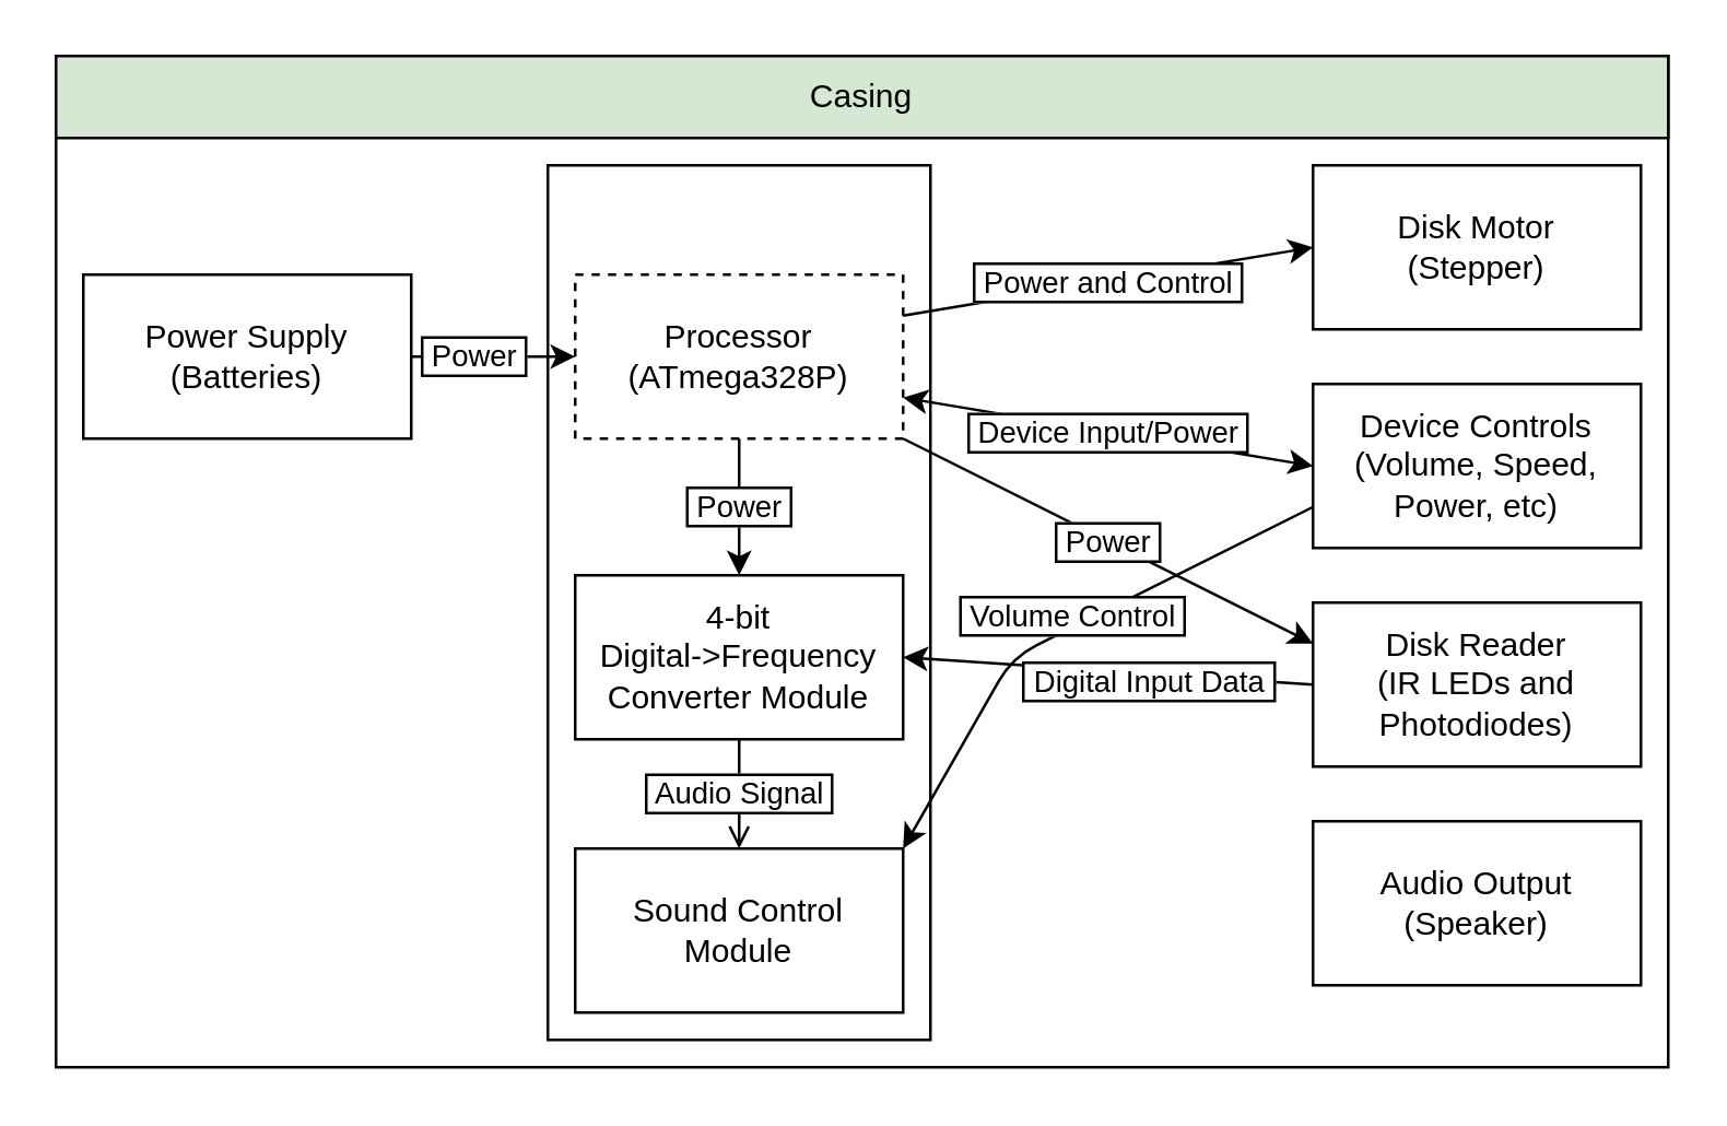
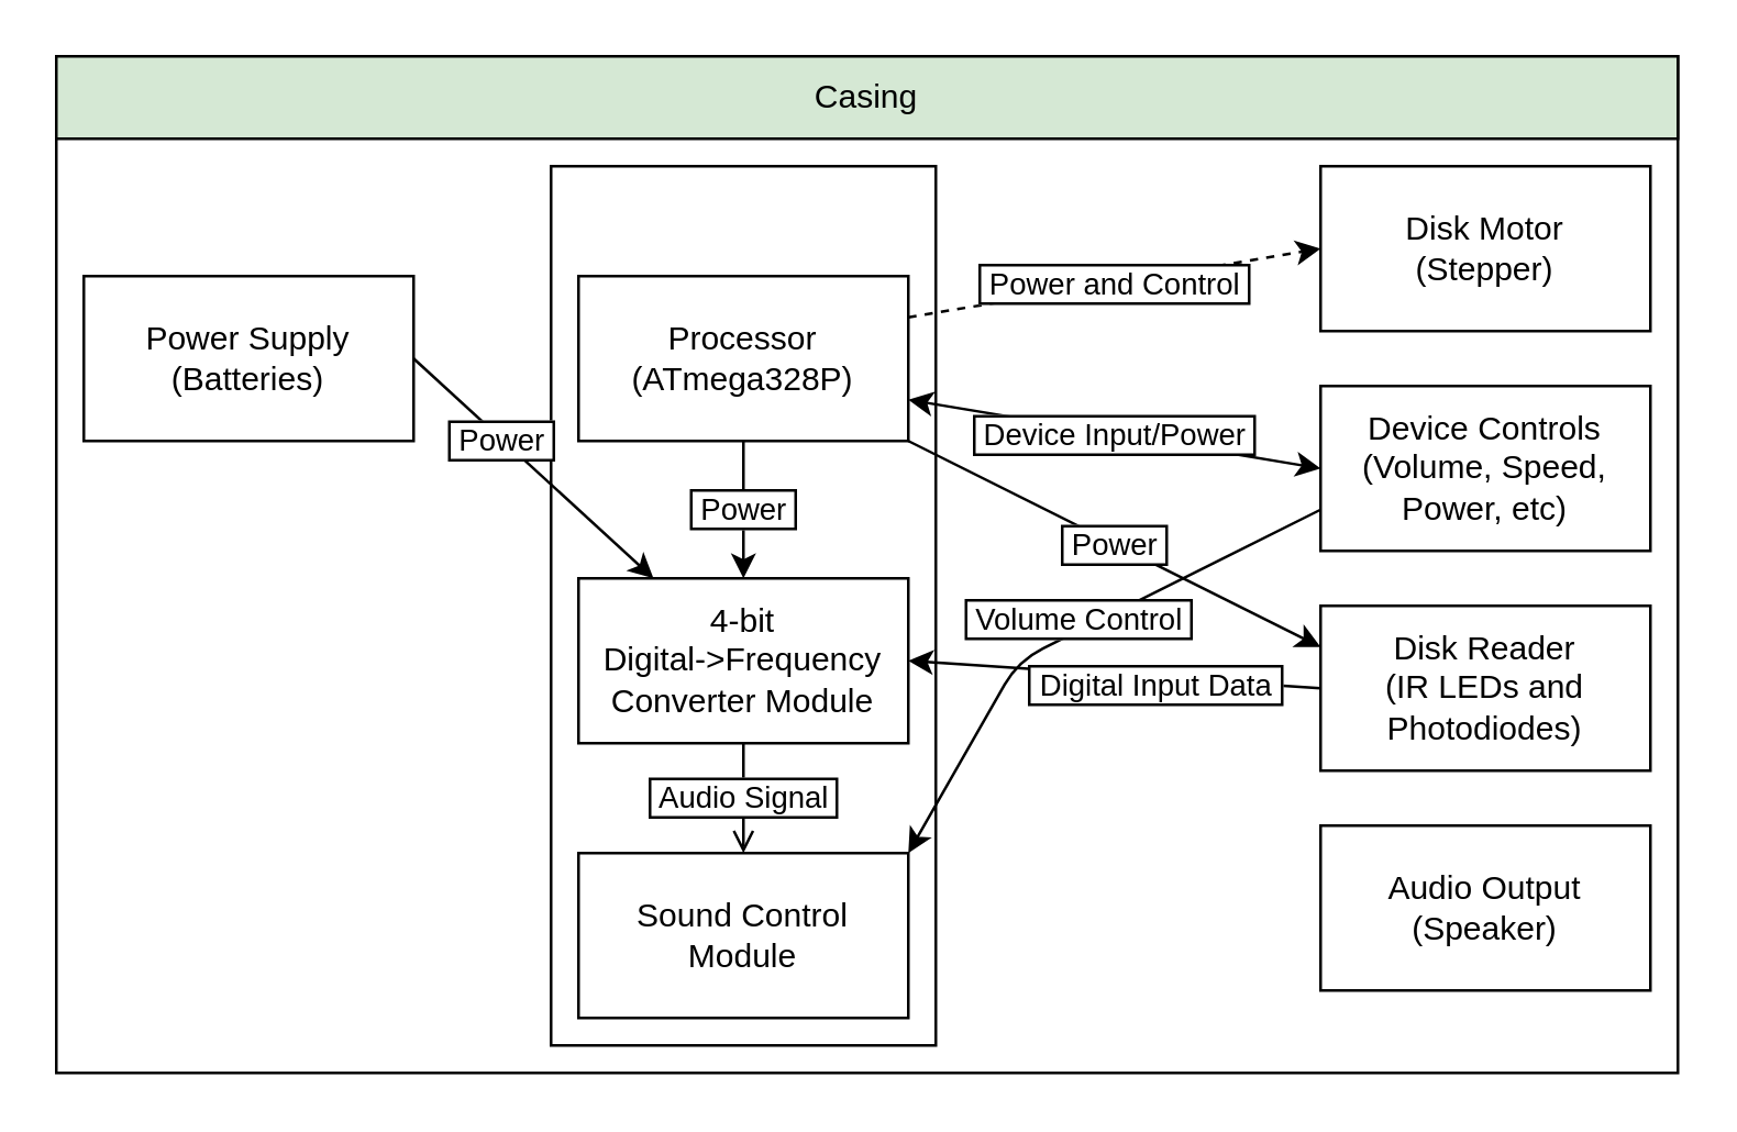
- <mxCell id="14" value="&amp;nbsp;Power and Control&amp;nbsp;" style="endArrow=classic;html=1;exitX=1;exitY=0.25;exitDx=0;exitDy=0;entryX=0;entryY=0.5;entryDx=0;entryDy=0;verticalAlign=middle;labelBorderColor=#000000;horizontal=1;spacingBottom=0;spacingLeft=0;spacingRight=0;" edge="1" parent="1" source="4" target="5"><mxGeometry width="50" height="50" relative="1" as="geometry"><mxPoint x="320" y="160" as="sourcePoint" /><mxPoint x="370" y="110" as="targetPoint" /></mxGeometry></mxCell>
+ <mxCell id="14" value="&amp;nbsp;Power and Control&amp;nbsp;" style="endArrow=classic;html=1;exitX=1;exitY=0.25;exitDx=0;exitDy=0;entryX=0;entryY=0.5;entryDx=0;entryDy=0;verticalAlign=middle;labelBorderColor=#000000;horizontal=1;spacingBottom=0;spacingLeft=0;spacingRight=0;dashed=1;" edge="1" parent="1" source="4" target="5"><mxGeometry width="50" height="50" relative="1" as="geometry"><mxPoint x="320" y="160" as="sourcePoint" /><mxPoint x="370" y="110" as="targetPoint" /></mxGeometry></mxCell>
- <mxCell id="16" value="&amp;nbsp;Power&amp;nbsp;" style="endArrow=classic;html=1;exitX=1;exitY=0.5;exitDx=0;exitDy=0;entryX=0;entryY=0.5;entryDx=0;entryDy=0;labelBorderColor=#000000;" edge="1" parent="1" source="8" target="4"><mxGeometry x="-0.25" width="50" height="50" relative="1" as="geometry"><mxPoint x="320" y="160" as="sourcePoint" /><mxPoint x="370" y="110" as="targetPoint" /><mxPoint as="offset" /></mxGeometry></mxCell>
+ <mxCell id="16" value="&amp;nbsp;Power&amp;nbsp;" style="endArrow=classic;html=1;exitX=1;exitY=0.5;exitDx=0;exitDy=0;labelBorderColor=#000000;" edge="1" parent="1" source="8" target="7"><mxGeometry x="-0.25" width="50" height="50" relative="1" as="geometry"><mxPoint x="320" y="160" as="sourcePoint" /><mxPoint x="370" y="110" as="targetPoint" /><mxPoint as="offset" /></mxGeometry></mxCell>
- <mxCell id="4" value="Processor&lt;br&gt;(ATmega328P)" style="rounded=0;whiteSpace=wrap;html=1;dashed=1;" vertex="1" parent="1"><mxGeometry x="210" y="100" width="120" height="60" as="geometry" /></mxCell>
+ <mxCell id="4" value="Processor&lt;br&gt;(ATmega328P)" style="rounded=0;whiteSpace=wrap;html=1;" vertex="1" parent="1"><mxGeometry x="210" y="100" width="120" height="60" as="geometry" /></mxCell>
